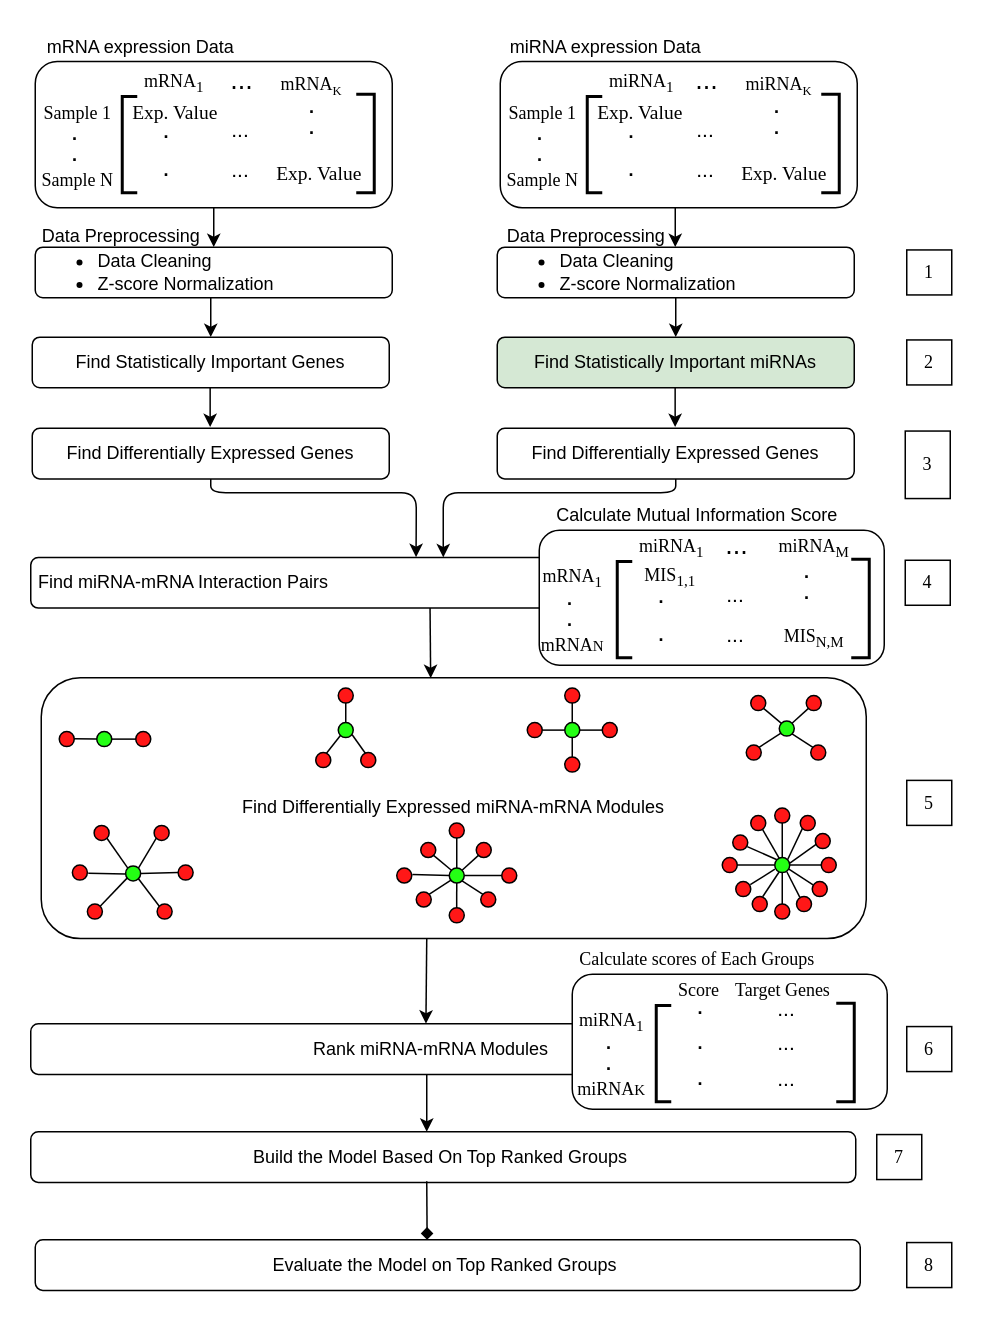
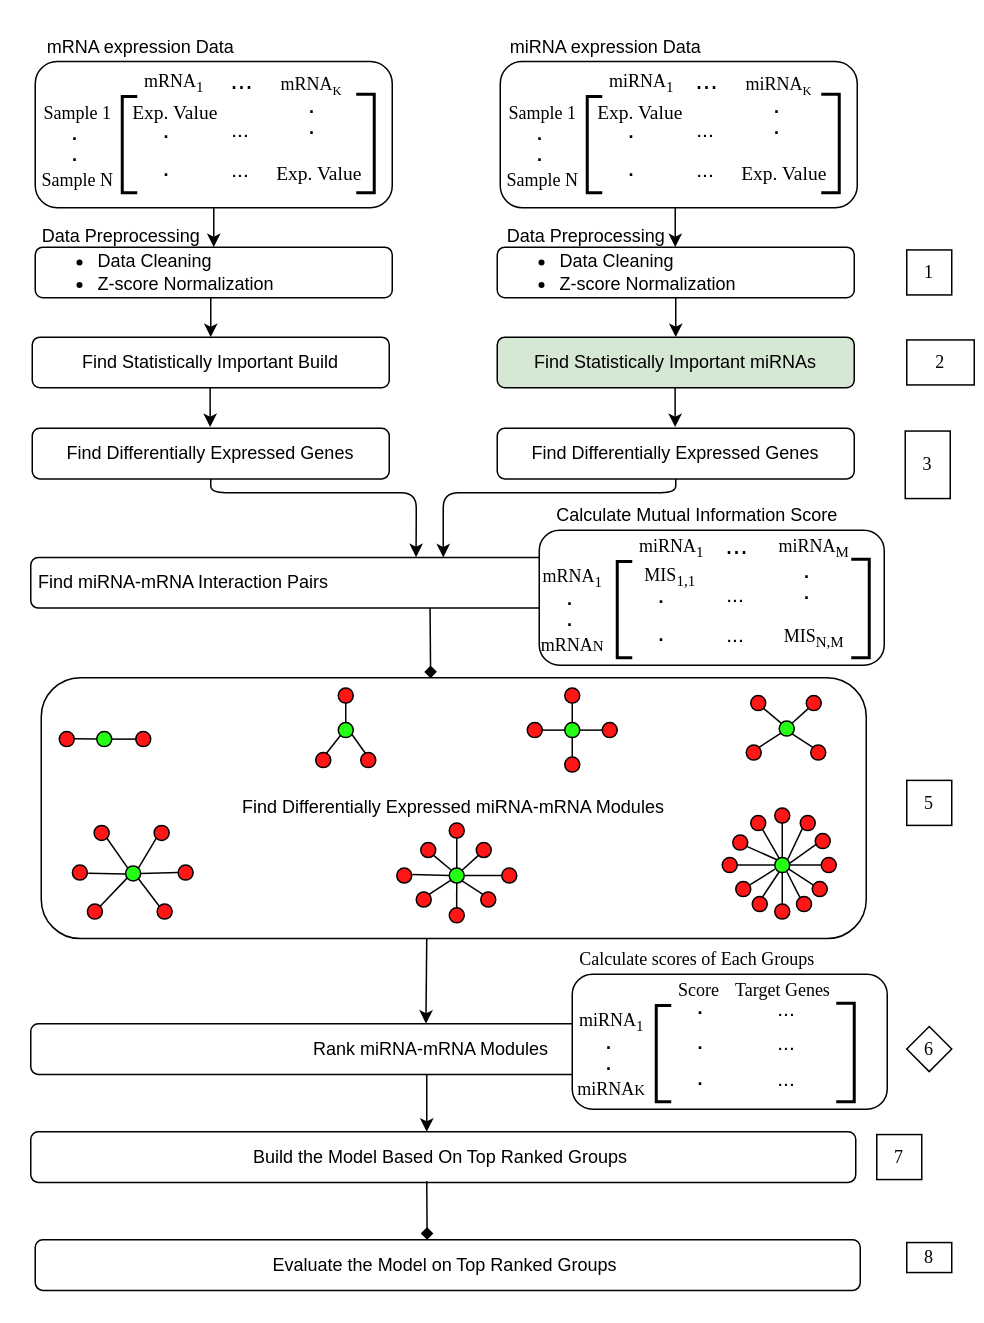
- <mxCell id="42" value="Find Statistically Important Genes" style="rounded=1;whiteSpace=wrap;html=1;" parent="1" vertex="1"><mxGeometry x="21" y="224.25" width="238" height="33.75" as="geometry" /></mxCell>
+ <mxCell id="42" value="Find Statistically Important Build" style="rounded=1;whiteSpace=wrap;html=1;" parent="1" vertex="1"><mxGeometry x="21" y="224.25" width="238" height="33.75" as="geometry" /></mxCell>
- <mxCell id="169" value="&lt;font face=&quot;Times&quot;&gt;2&lt;/font&gt;" style="whiteSpace=wrap;html=1;" parent="1" vertex="1"><mxGeometry x="604" y="226.13" width="30" height="30" as="geometry" /></mxCell>
+ <mxCell id="169" value="&lt;font face=&quot;Times&quot;&gt;2&lt;/font&gt;" style="whiteSpace=wrap;html=1;" parent="1" vertex="1"><mxGeometry x="604" y="226.13" width="45" height="30" as="geometry" /></mxCell>
- <mxCell id="175" value="&lt;font face=&quot;Times&quot;&gt;4&lt;/font&gt;" style="whiteSpace=wrap;html=1;" parent="1" vertex="1"><mxGeometry x="603" y="373.01" width="30" height="30" as="geometry" /></mxCell>
- <mxCell id="149" value="" style="endArrow=classic;html=1;entryX=0.472;entryY=0.002;entryDx=0;entryDy=0;exitX=0.484;exitY=0.997;exitDx=0;exitDy=0;exitPerimeter=0;entryPerimeter=0;" parent="1" edge="1" target="49" source="2"><mxGeometry width="50" height="50" relative="1" as="geometry"><mxPoint x="285" y="408" as="sourcePoint" /><mxPoint x="284.6" y="451.26" as="targetPoint" /></mxGeometry></mxCell>
+ <mxCell id="149" value="" style="endArrow=diamond;html=1;entryX=0.472;entryY=0.002;entryDx=0;entryDy=0;exitX=0.484;exitY=0.997;exitDx=0;exitDy=0;exitPerimeter=0;entryPerimeter=0;" parent="1" edge="1" target="49" source="2"><mxGeometry width="50" height="50" relative="1" as="geometry"><mxPoint x="285" y="408" as="sourcePoint" /><mxPoint x="284.6" y="451.26" as="targetPoint" /></mxGeometry></mxCell>
- <mxCell id="180" value="&lt;font face=&quot;Times&quot;&gt;6&lt;/font&gt;" style="whiteSpace=wrap;html=1;" parent="1" vertex="1"><mxGeometry x="604" y="683.88" width="30" height="30" as="geometry" /></mxCell>
+ <mxCell id="180" value="&lt;font face=&quot;Times&quot;&gt;6&lt;/font&gt;" style="rhombus;whiteSpace=wrap;html=1;" parent="1" vertex="1"><mxGeometry x="604" y="683.88" width="30" height="30" as="geometry" /></mxCell>
- <mxCell id="184" value="&lt;font face=&quot;Times&quot;&gt;8&lt;/font&gt;" style="whiteSpace=wrap;html=1;" parent="1" vertex="1"><mxGeometry x="604" y="827.87" width="30" height="30" as="geometry" /></mxCell>
+ <mxCell id="184" value="&lt;font face=&quot;Times&quot;&gt;8&lt;/font&gt;" style="whiteSpace=wrap;html=1;" parent="1" vertex="1"><mxGeometry x="604" y="827.87" width="30" height="20" as="geometry" /></mxCell>
